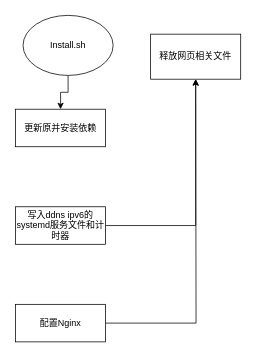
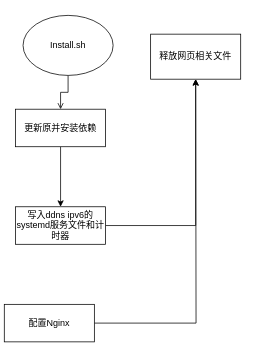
- <mxCell id="2" style="edgeStyle=orthogonalEdgeStyle;rounded=0;orthogonalLoop=1;jettySize=auto;html=1;" parent="1" source="3" target="5" edge="1"><mxGeometry relative="1" as="geometry"><mxPoint x="80" y="175" as="targetPoint" /></mxGeometry></mxCell>
+ <mxCell id="2" style="edgeStyle=orthogonalEdgeStyle;rounded=0;orthogonalLoop=1;jettySize=auto;html=1;endArrow=open;" parent="1" source="3" target="5" edge="1"><mxGeometry relative="1" as="geometry"><mxPoint x="80" y="175" as="targetPoint" /></mxGeometry></mxCell>
+ <mxCell id="4" value="" style="edgeStyle=orthogonalEdgeStyle;rounded=0;orthogonalLoop=1;jettySize=auto;html=1;" parent="1" source="5" target="7" edge="1"><mxGeometry relative="1" as="geometry" /></mxCell>
- <mxCell id="9" value="配置Nginx" style="rounded=0;whiteSpace=wrap;html=1;" parent="1" vertex="1"><mxGeometry x="20" y="405" width="120" height="50" as="geometry" /></mxCell>
+ <mxCell id="9" value="配置Nginx" style="rounded=0;whiteSpace=wrap;html=1;" parent="1" vertex="1"><mxGeometry x="5" y="405" width="120" height="50" as="geometry" /></mxCell>
